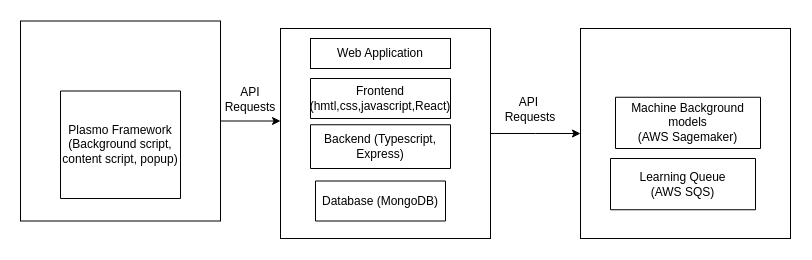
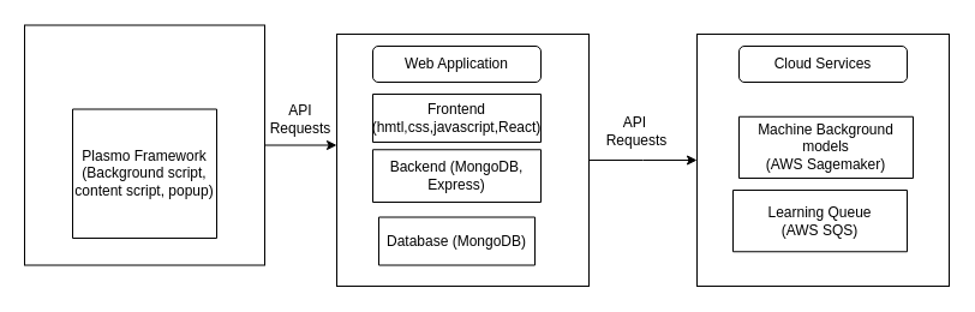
- <mxCell id="7" value="Web Application" style="whiteSpace=wrap;html=1;rounded=0;" vertex="1" parent="1"><mxGeometry x="310" y="38" width="140" height="30" as="geometry" /></mxCell>
+ <mxCell id="7" value="Web Application" style="rounded=1;whiteSpace=wrap;html=1;" vertex="1" parent="1"><mxGeometry x="310" y="38" width="140" height="30" as="geometry" /></mxCell>
+ <mxCell id="8" value="Cloud Services" style="rounded=1;whiteSpace=wrap;html=1;" vertex="1" parent="1"><mxGeometry x="615" y="38" width="140" height="30" as="geometry" /></mxCell>
- <mxCell id="11" value="Backend (Typescript, Express)" style="shape=parallelogram;perimeter=parallelogramPerimeter;whiteSpace=wrap;html=1;fixedSize=1;size=-260;" vertex="1" parent="1"><mxGeometry x="310" y="124.25" width="140" height="43.75" as="geometry" /></mxCell>
+ <mxCell id="11" value="Backend (MongoDB, Express)" style="shape=parallelogram;perimeter=parallelogramPerimeter;whiteSpace=wrap;html=1;fixedSize=1;size=-260;" vertex="1" parent="1"><mxGeometry x="310" y="124.25" width="140" height="43.75" as="geometry" /></mxCell>
